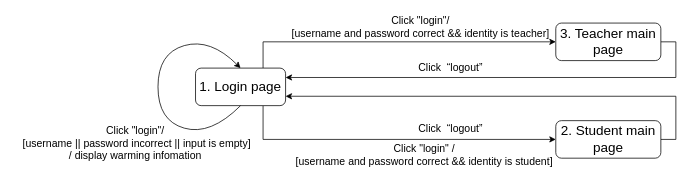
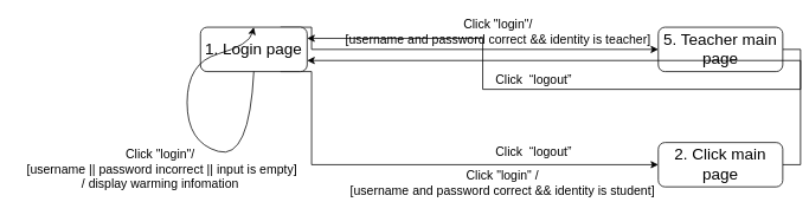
- <mxCell id="6" value="&lt;font style=&quot;font-size: 18px&quot;&gt;3. Teacher main page&lt;/font&gt;" style="rounded=1;whiteSpace=wrap;html=1;" parent="1" vertex="1"><mxGeometry x="740" y="30" width="140" height="50" as="geometry" /></mxCell>
+ <mxCell id="6" value="&lt;font style=&quot;font-size: 18px&quot;&gt;5. Teacher main page&lt;/font&gt;" style="rounded=1;whiteSpace=wrap;html=1;" parent="1" vertex="1"><mxGeometry x="740" y="30" width="140" height="50" as="geometry" /></mxCell>
- <mxCell id="4" value="&lt;font style=&quot;font-size: 18px&quot;&gt;1. Login page&lt;/font&gt;" style="rounded=1;whiteSpace=wrap;html=1;" parent="1" vertex="1"><mxGeometry x="260" y="90" width="120" height="50" as="geometry" /></mxCell>
+ <mxCell id="4" value="&lt;font style=&quot;font-size: 18px&quot;&gt;1. Login page&lt;/font&gt;" style="rounded=1;whiteSpace=wrap;html=1;" parent="1" vertex="1"><mxGeometry x="225" y="30" width="120" height="50" as="geometry" /></mxCell>
- <mxCell id="8" value="&lt;font style=&quot;font-size: 18px&quot;&gt;2. Student main page&lt;/font&gt;" style="rounded=1;whiteSpace=wrap;html=1;" parent="1" vertex="1"><mxGeometry x="740" y="160" width="140" height="50" as="geometry" /></mxCell>
+ <mxCell id="8" value="&lt;font style=&quot;font-size: 18px&quot;&gt;2. Click main page&lt;/font&gt;" style="rounded=1;whiteSpace=wrap;html=1;" parent="1" vertex="1"><mxGeometry x="740" y="160" width="140" height="50" as="geometry" /></mxCell>
